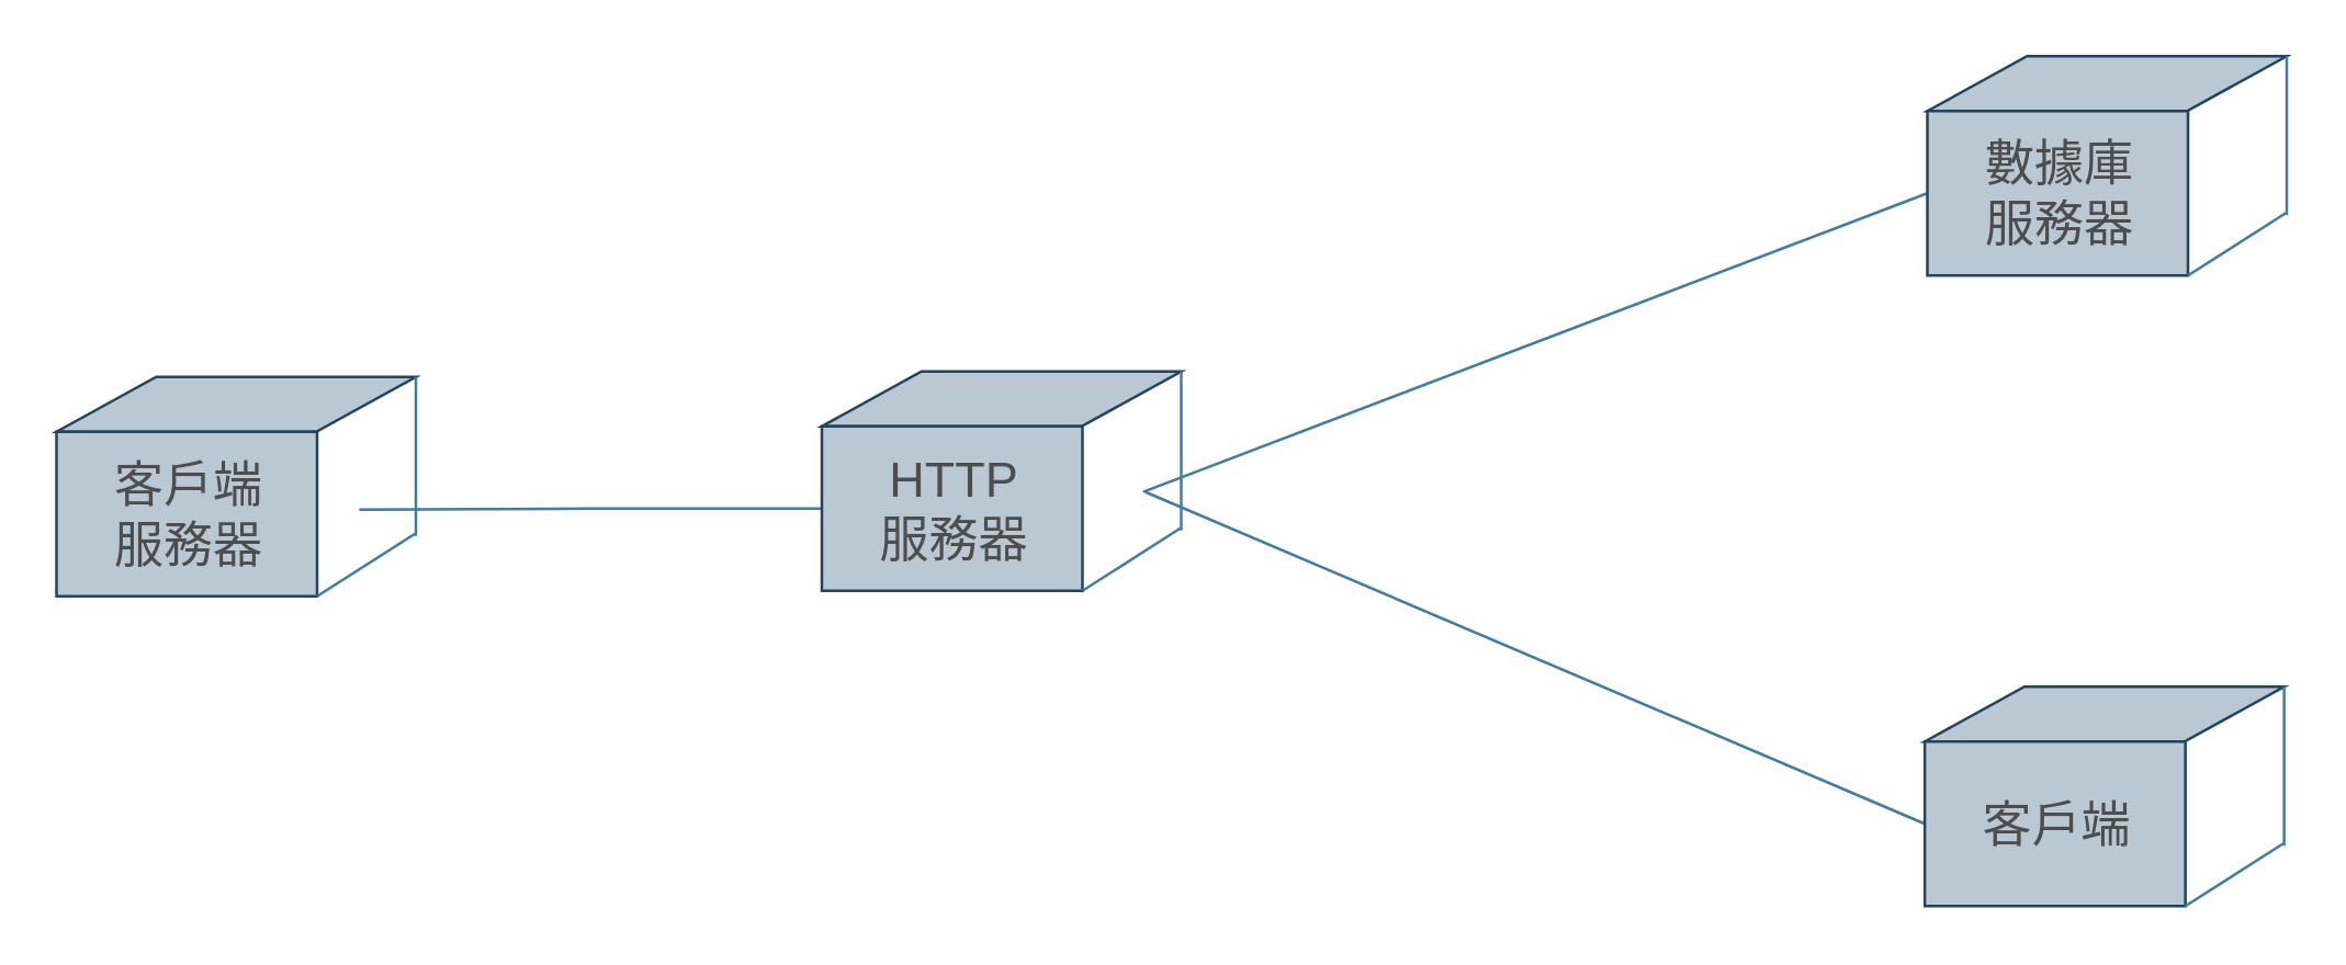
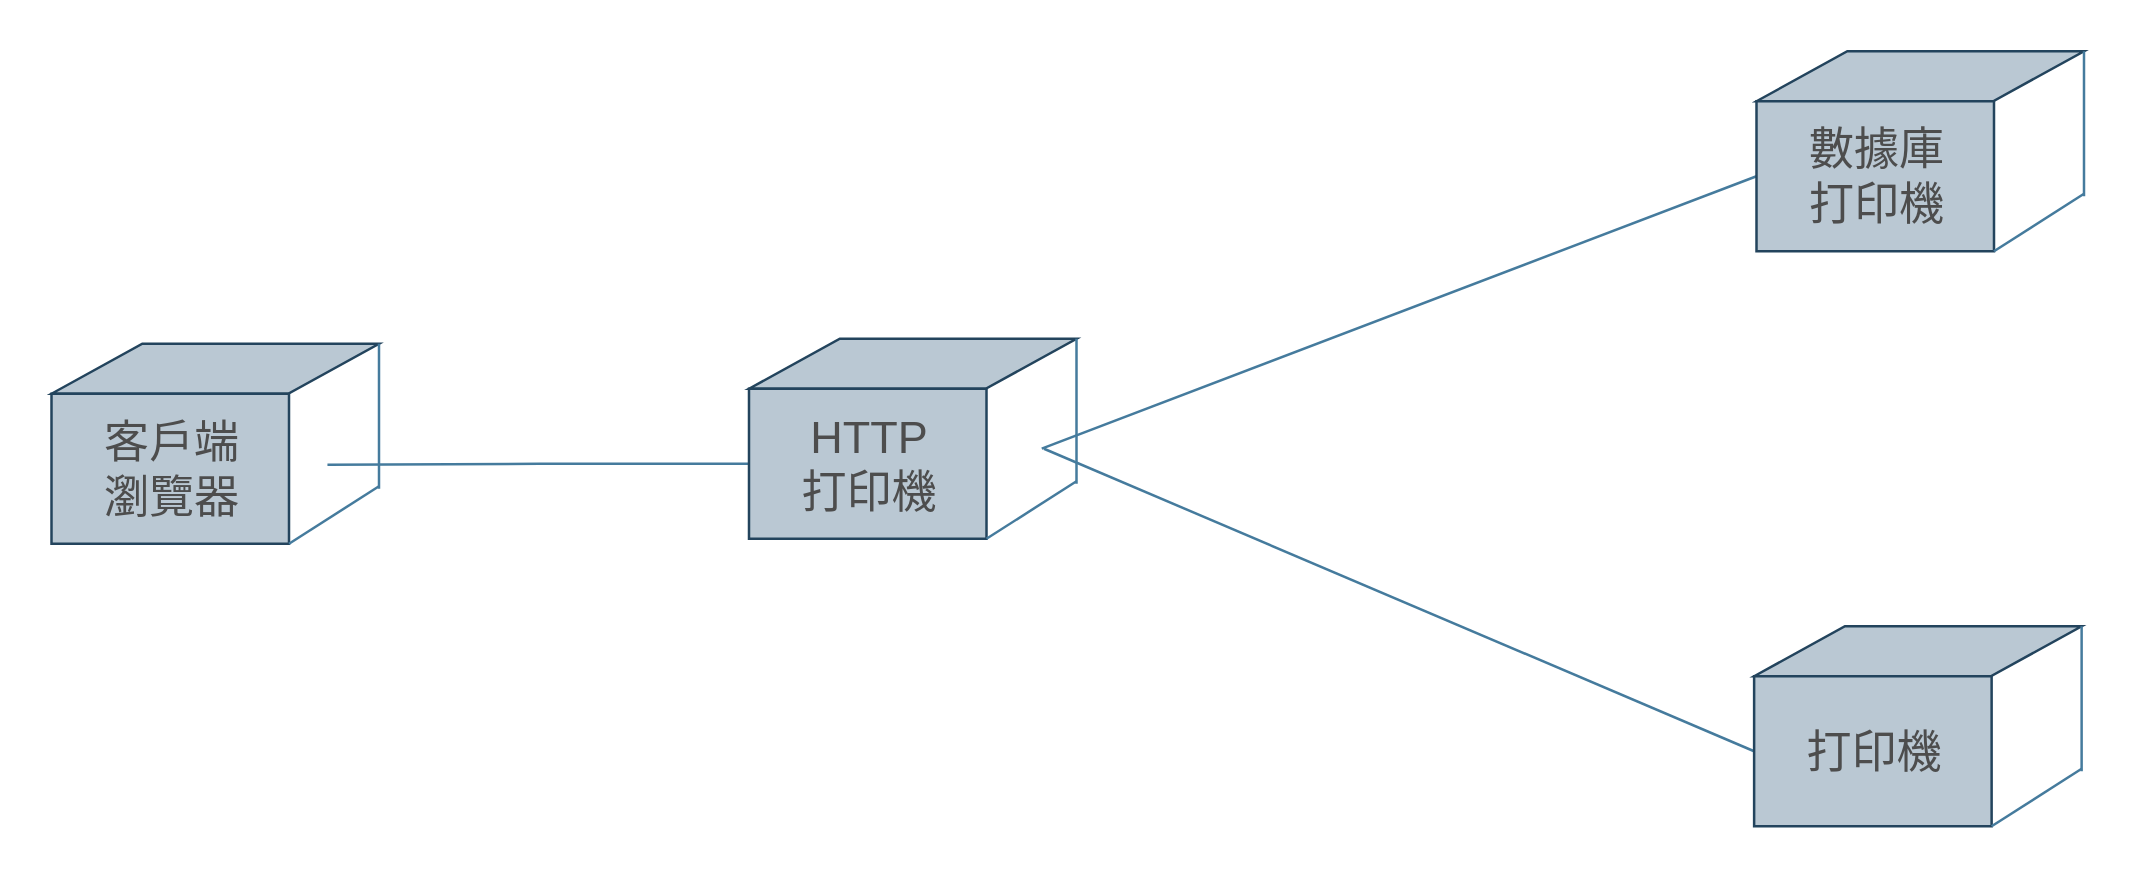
- <mxCell id="18" value="&lt;font color=&quot;#4d4d4d&quot; style=&quot;font-size: 18px;&quot;&gt;數據庫&lt;br&gt;服務器&lt;/font&gt;" style="text;html=1;align=center;verticalAlign=middle;resizable=0;points=[];autosize=1;strokeColor=none;fillColor=none;labelBackgroundColor=none;fontColor=#1D3557;" parent="1" vertex="1"><mxGeometry x="713.5" y="43" width="72" height="55" as="geometry" /></mxCell>
+ <mxCell id="18" value="&lt;font color=&quot;#4d4d4d&quot; style=&quot;font-size: 18px;&quot;&gt;數據庫&lt;br&gt;打印機&lt;/font&gt;" style="text;html=1;align=center;verticalAlign=middle;resizable=0;points=[];autosize=1;strokeColor=none;fillColor=none;labelBackgroundColor=none;fontColor=#1D3557;" parent="1" vertex="1"><mxGeometry x="713.5" y="43" width="72" height="55" as="geometry" /></mxCell>
- <mxCell id="12" value="&lt;font color=&quot;#4d4d4d&quot; style=&quot;font-size: 18px;&quot;&gt;HTTP&lt;br&gt;服務器&lt;/font&gt;" style="text;html=1;align=center;verticalAlign=middle;resizable=0;points=[];autosize=1;strokeColor=none;fillColor=none;labelBackgroundColor=none;fontColor=#1D3557;" parent="1" vertex="1"><mxGeometry x="310.5" y="158" width="72" height="55" as="geometry" /></mxCell>
+ <mxCell id="12" value="&lt;font color=&quot;#4d4d4d&quot; style=&quot;font-size: 18px;&quot;&gt;HTTP&lt;br&gt;打印機&lt;/font&gt;" style="text;html=1;align=center;verticalAlign=middle;resizable=0;points=[];autosize=1;strokeColor=none;fillColor=none;labelBackgroundColor=none;fontColor=#1D3557;" parent="1" vertex="1"><mxGeometry x="310.5" y="158" width="72" height="55" as="geometry" /></mxCell>
- <mxCell id="6" value="&lt;font color=&quot;#4d4d4d&quot; style=&quot;font-size: 18px;&quot;&gt;客戶端&lt;br&gt;服務器&lt;/font&gt;" style="text;html=1;align=center;verticalAlign=middle;resizable=0;points=[];autosize=1;strokeColor=none;fillColor=none;labelBackgroundColor=none;fontColor=#1D3557;" parent="1" vertex="1"><mxGeometry x="31.5" y="160" width="72" height="55" as="geometry" /></mxCell>
+ <mxCell id="6" value="&lt;font color=&quot;#4d4d4d&quot; style=&quot;font-size: 18px;&quot;&gt;客戶端&lt;br&gt;瀏覽器&lt;/font&gt;" style="text;html=1;align=center;verticalAlign=middle;resizable=0;points=[];autosize=1;strokeColor=none;fillColor=none;labelBackgroundColor=none;fontColor=#1D3557;" parent="1" vertex="1"><mxGeometry x="31.5" y="160" width="72" height="55" as="geometry" /></mxCell>
- <mxCell id="24" value="&lt;span style=&quot;font-size: 18px;&quot;&gt;&lt;font color=&quot;#4d4d4d&quot;&gt;客戶端&lt;/font&gt;&lt;/span&gt;" style="text;html=1;align=center;verticalAlign=middle;resizable=0;points=[];autosize=1;strokeColor=none;fillColor=none;labelBackgroundColor=none;fontColor=#1D3557;" parent="1" vertex="1"><mxGeometry x="712.55" y="284" width="72" height="34" as="geometry" /></mxCell>
+ <mxCell id="24" value="&lt;span style=&quot;font-size: 18px;&quot;&gt;&lt;font color=&quot;#4d4d4d&quot;&gt;打印機&lt;/font&gt;&lt;/span&gt;" style="text;html=1;align=center;verticalAlign=middle;resizable=0;points=[];autosize=1;strokeColor=none;fillColor=none;labelBackgroundColor=none;fontColor=#1D3557;" parent="1" vertex="1"><mxGeometry x="712.55" y="284" width="72" height="34" as="geometry" /></mxCell>
